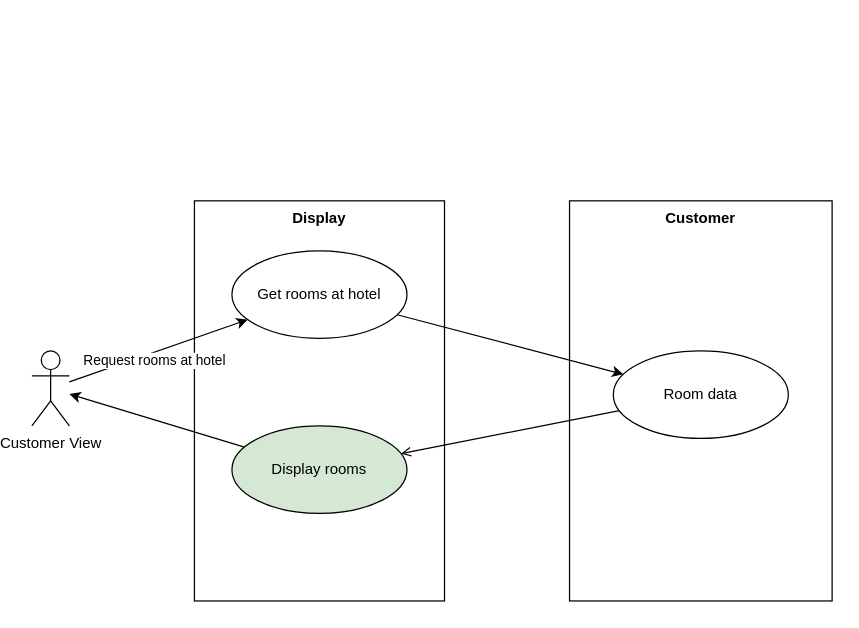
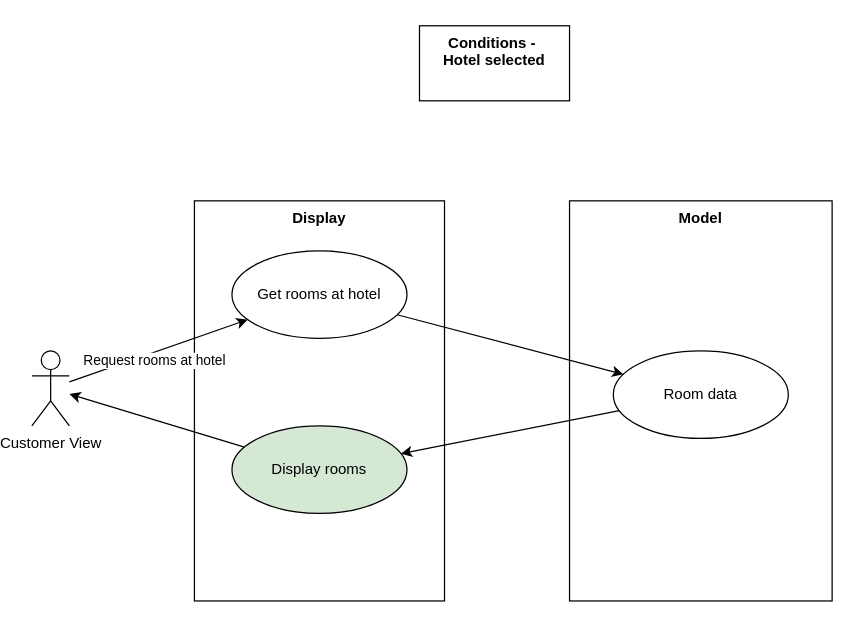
+ <mxCell id="13" value="Conditions -&amp;nbsp;&lt;div&gt;Hotel selected&lt;/div&gt;" style="shape=rect;html=1;verticalAlign=top;fontStyle=1;whiteSpace=wrap;align=center;" vertex="1" parent="1"><mxGeometry x="330" y="20" width="120" height="60" as="geometry" /></mxCell>
- <mxCell id="6" value="Customer" style="shape=rect;html=1;verticalAlign=top;fontStyle=1;whiteSpace=wrap;align=center;" parent="1" vertex="1"><mxGeometry x="450" y="160" width="210" height="320" as="geometry" /></mxCell>
+ <mxCell id="6" value="Model" style="shape=rect;html=1;verticalAlign=top;fontStyle=1;whiteSpace=wrap;align=center;" parent="1" vertex="1"><mxGeometry x="450" y="160" width="210" height="320" as="geometry" /></mxCell>
- <mxCell id="10" style="edgeStyle=none;html=1;endArrow=open;" edge="1" parent="1" source="11" target="7"><mxGeometry relative="1" as="geometry" /></mxCell>
+ <mxCell id="10" style="edgeStyle=none;html=1;" edge="1" parent="1" source="11" target="7"><mxGeometry relative="1" as="geometry" /></mxCell>
